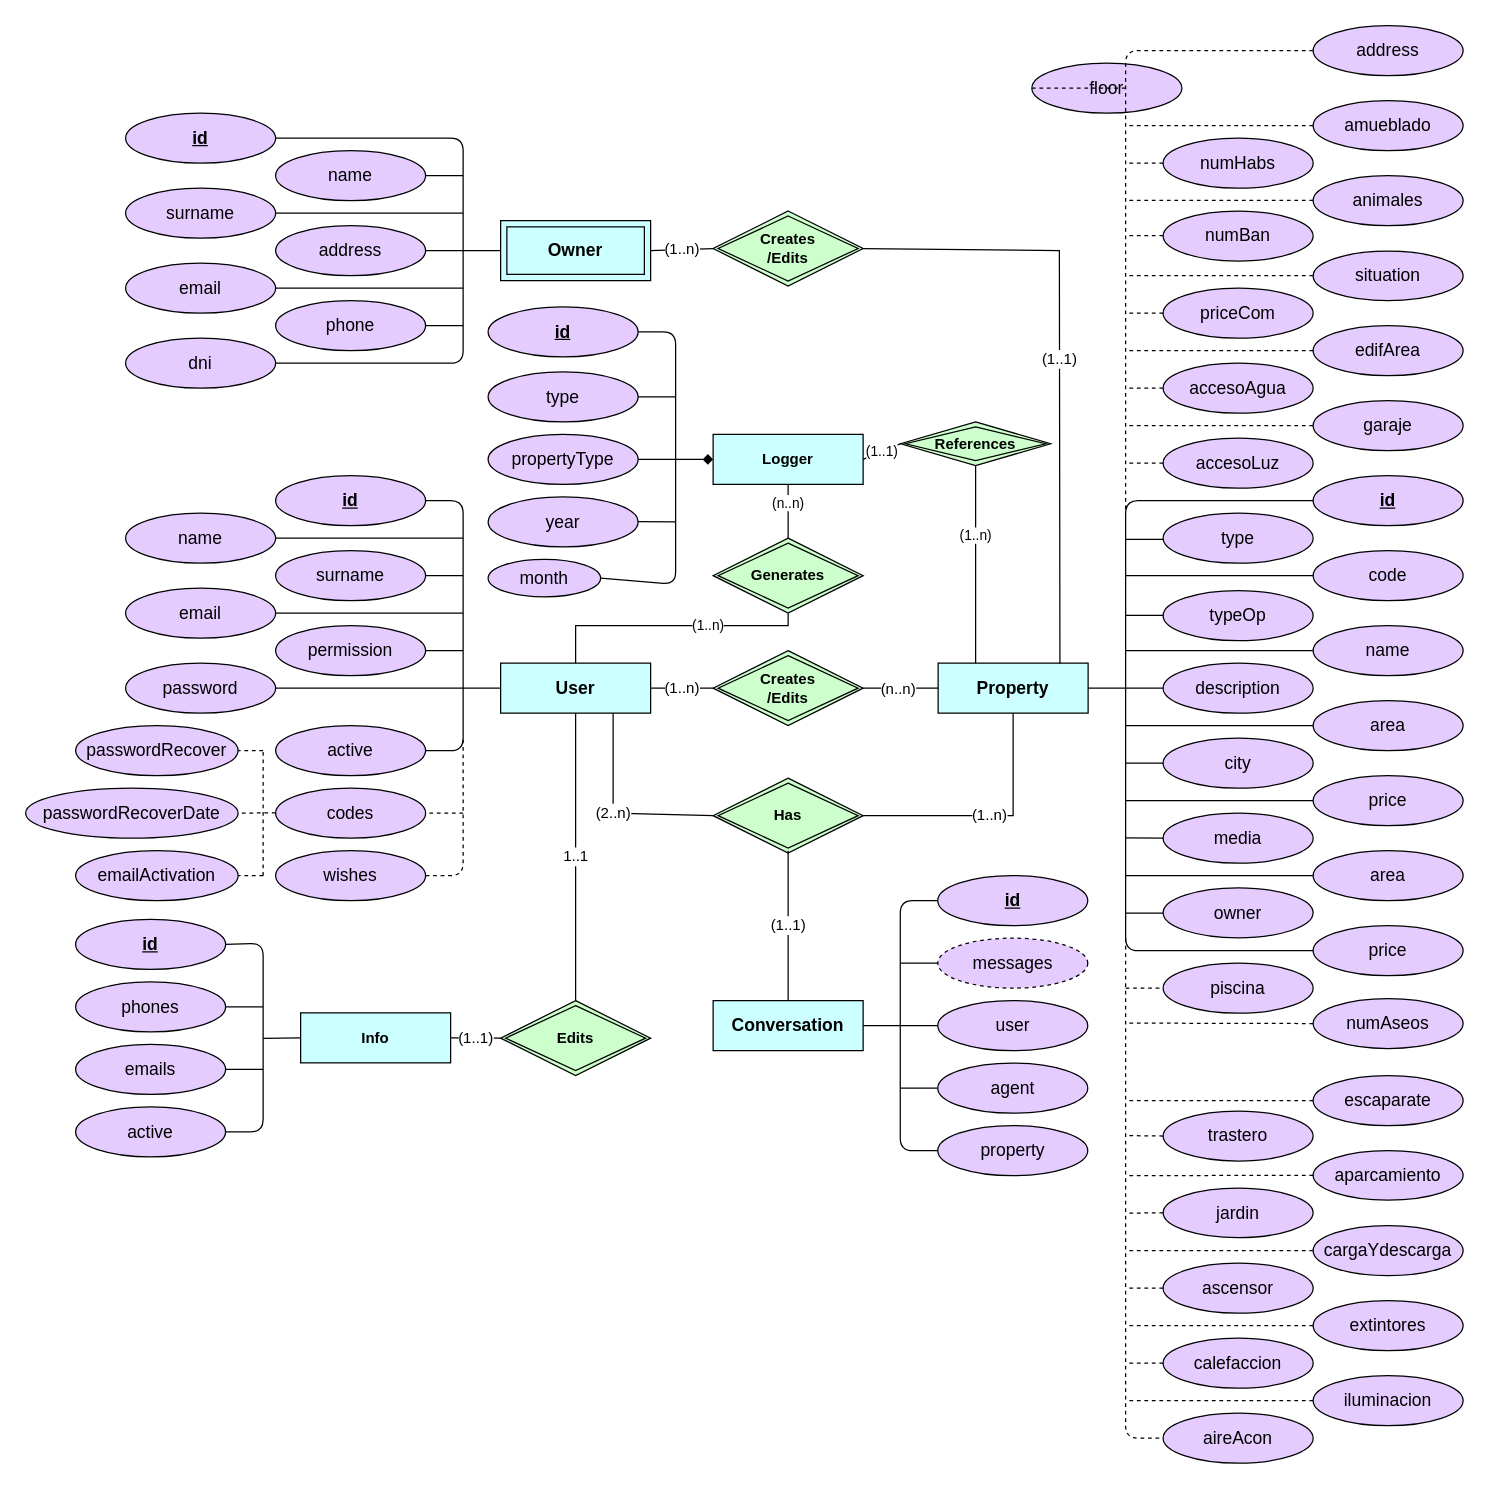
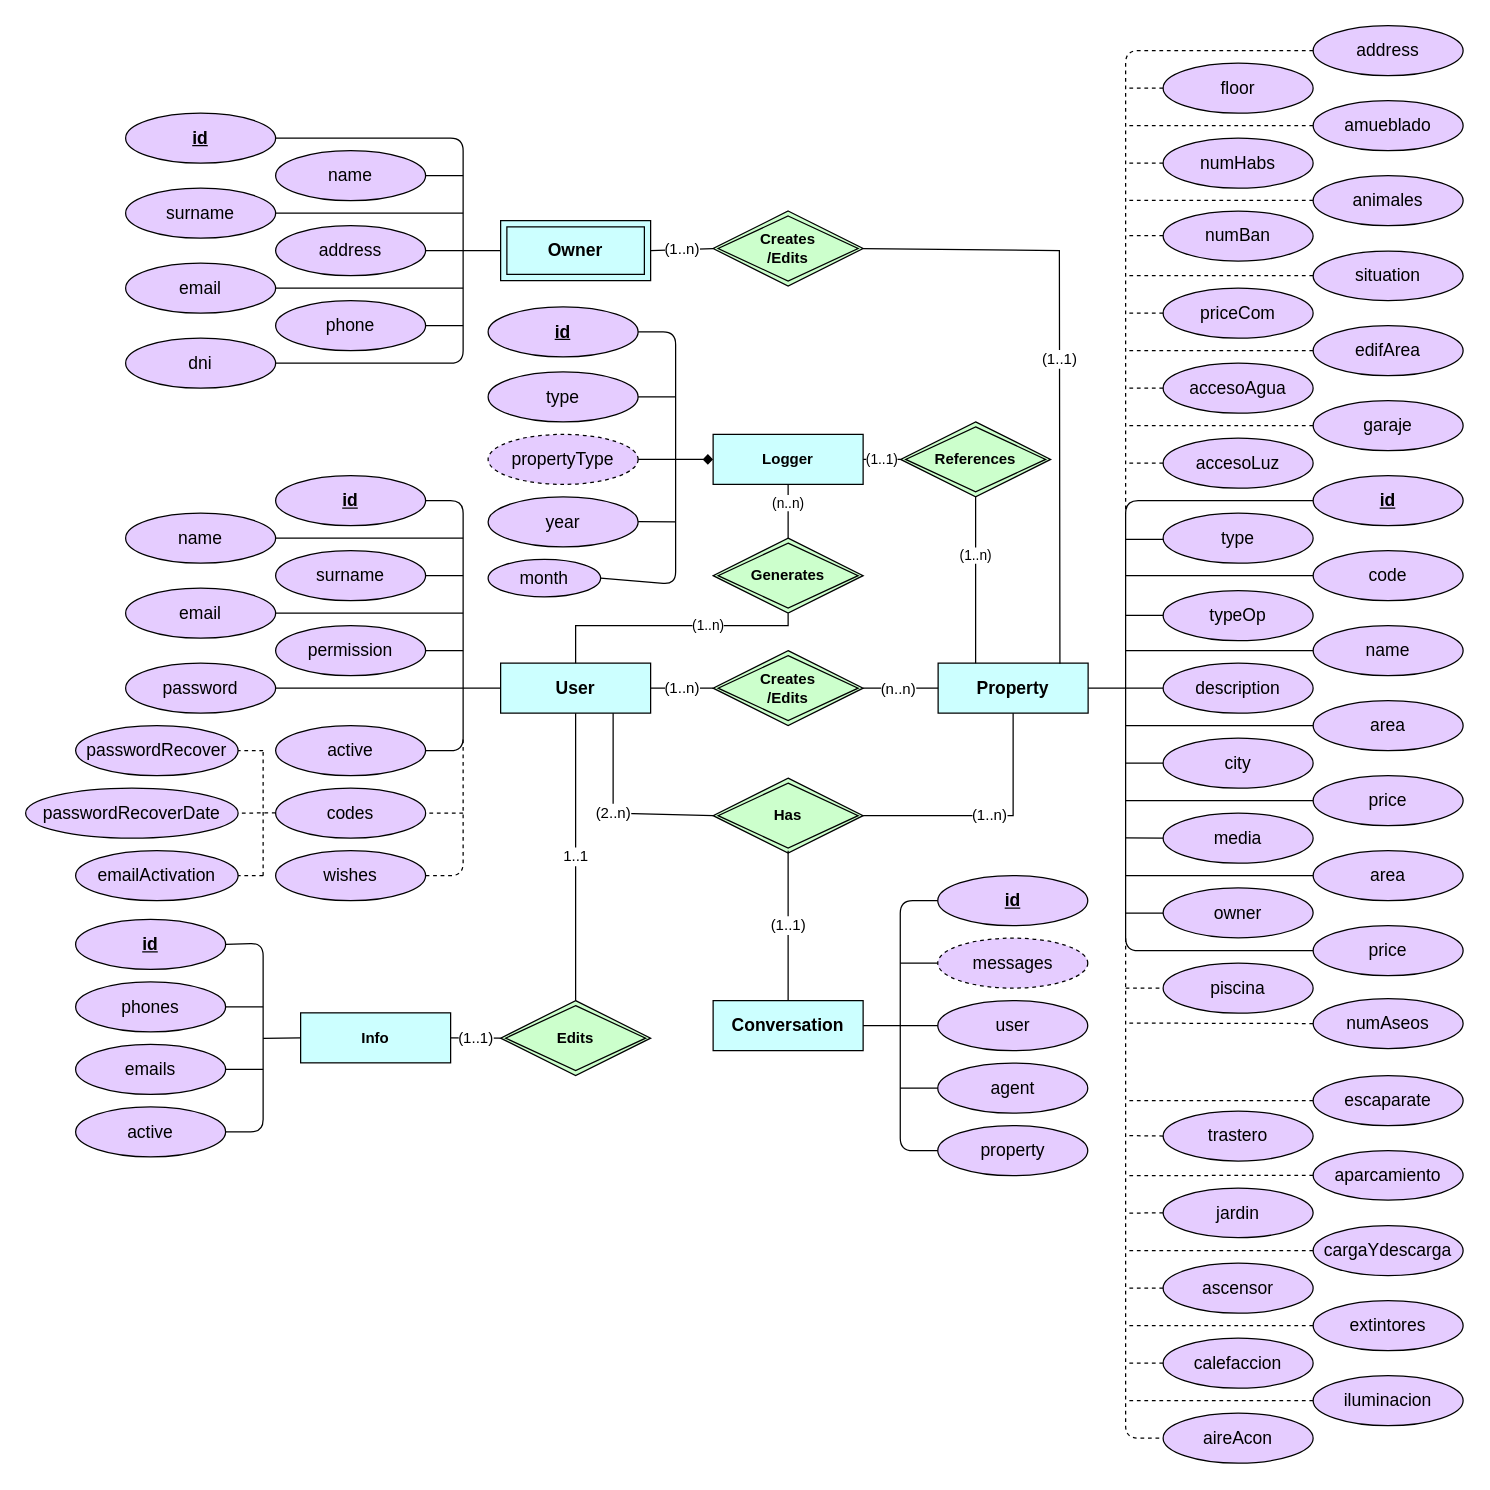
- <mxCell id="96" value="&lt;span style=&quot;font-size: 14px&quot;&gt;floor&lt;/span&gt;" style="ellipse;whiteSpace=wrap;html=1;fillColor=#E5CCFF;" parent="1" vertex="1"><mxGeometry x="825" y="50" width="120" height="40" as="geometry" /></mxCell>
+ <mxCell id="96" value="&lt;span style=&quot;font-size: 14px&quot;&gt;floor&lt;/span&gt;" style="ellipse;whiteSpace=wrap;html=1;fillColor=#E5CCFF;" parent="1" vertex="1"><mxGeometry x="930" y="50" width="120" height="40" as="geometry" /></mxCell>
- <mxCell id="158" value="&lt;b&gt;&lt;font style=&quot;font-size: 12px&quot;&gt;References&lt;/font&gt;&lt;/b&gt;" style="shape=rhombus;double=1;perimeter=rhombusPerimeter;whiteSpace=wrap;html=1;align=center;fillColor=#CCFFCC;" parent="1" vertex="1"><mxGeometry x="720" y="337" width="120" height="35" as="geometry" /></mxCell>
+ <mxCell id="158" value="&lt;b&gt;&lt;font style=&quot;font-size: 12px&quot;&gt;References&lt;/font&gt;&lt;/b&gt;" style="shape=rhombus;double=1;perimeter=rhombusPerimeter;whiteSpace=wrap;html=1;align=center;fillColor=#CCFFCC;" parent="1" vertex="1"><mxGeometry x="720" y="337" width="120" height="60" as="geometry" /></mxCell>
- <mxCell id="24" value="&lt;span style=&quot;font-size: 14px&quot;&gt;propertyType&lt;/span&gt;" style="ellipse;whiteSpace=wrap;html=1;fillColor=#E5CCFF;" parent="1" vertex="1"><mxGeometry x="390" y="347" width="120" height="40" as="geometry" /></mxCell>
+ <mxCell id="24" value="&lt;span style=&quot;font-size: 14px&quot;&gt;propertyType&lt;/span&gt;" style="ellipse;whiteSpace=wrap;html=1;fillColor=#E5CCFF;dashed=1;" parent="1" vertex="1"><mxGeometry x="390" y="347" width="120" height="40" as="geometry" /></mxCell>
